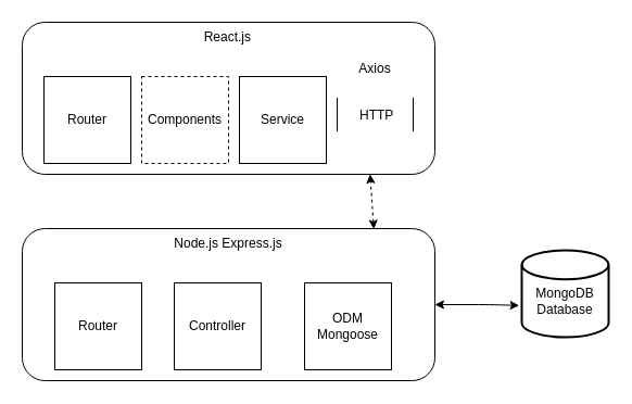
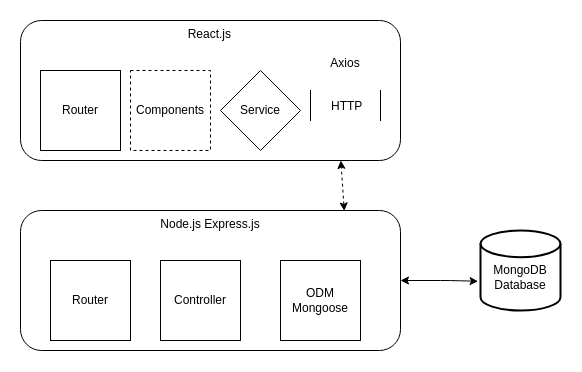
- <mxCell id="6" value="Service" style="whiteSpace=wrap;html=1;aspect=fixed;" vertex="1" parent="1"><mxGeometry x="220" y="70" width="80" height="80" as="geometry" /></mxCell>
+ <mxCell id="6" value="Service" style="rhombus;whiteSpace=wrap;html=1;aspect=fixed;" vertex="1" parent="1"><mxGeometry x="220" y="70" width="80" height="80" as="geometry" /></mxCell>
